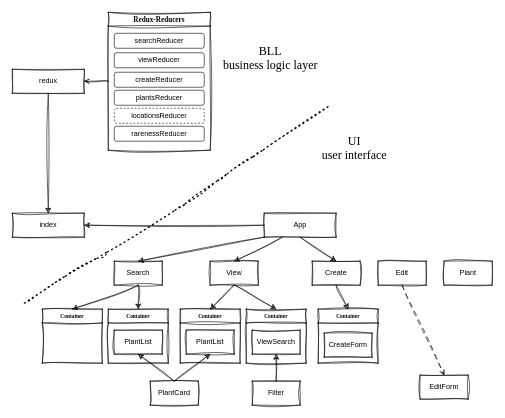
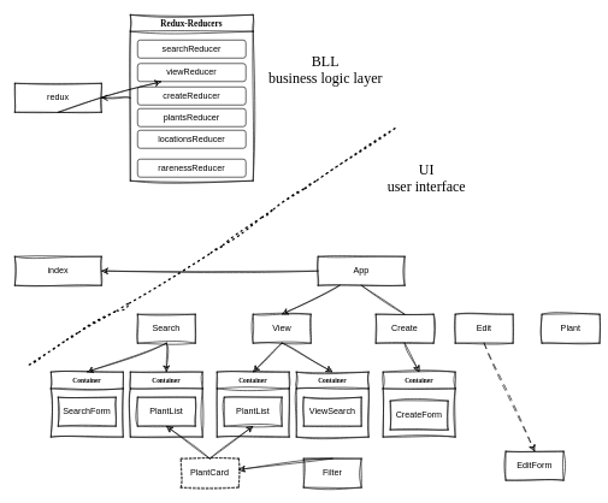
- <mxCell id="34" value="locationsReducer" style="rounded=1;whiteSpace=wrap;html=1;fillColor=none;strokeColor=#000000;glass=0;labelBackgroundColor=none;labelBorderColor=none;fontColor=#000000;dashed=1;" parent="29" vertex="1"><mxGeometry x="10" y="160" width="150" height="25" as="geometry" /></mxCell>
+ <mxCell id="34" value="locationsReducer" style="rounded=1;whiteSpace=wrap;html=1;fillColor=none;strokeColor=#000000;glass=0;labelBackgroundColor=none;labelBorderColor=none;fontColor=#000000;" parent="29" vertex="1"><mxGeometry x="10" y="160" width="150" height="25" as="geometry" /></mxCell>
- <mxCell id="35" value="rarenessReducer" style="rounded=1;whiteSpace=wrap;html=1;fillColor=none;strokeColor=#000000;glass=0;labelBackgroundColor=none;labelBorderColor=none;fontColor=#000000;" parent="29" vertex="1"><mxGeometry x="10" y="190" width="150" height="25" as="geometry" /></mxCell>
+ <mxCell id="35" value="rarenessReducer" style="rounded=1;whiteSpace=wrap;html=1;fillColor=none;strokeColor=#000000;glass=0;labelBackgroundColor=none;labelBorderColor=none;fontColor=#000000;" parent="29" vertex="1"><mxGeometry x="10" y="200" width="150" height="25" as="geometry" /></mxCell>
- <mxCell id="7" style="edgeStyle=none;sketch=1;hachureGap=4;jiggle=2;curveFitting=1;html=1;exitX=0.5;exitY=1;exitDx=0;exitDy=0;entryX=0.5;entryY=0;entryDx=0;entryDy=0;labelBorderColor=#000000;strokeColor=#000000;fontFamily=Architects Daughter;fontSource=https%3A%2F%2Ffonts.googleapis.com%2Fcss%3Ffamily%3DArchitects%2BDaughter;fontSize=16;fontColor=#000000;" parent="1" source="8" target="6" edge="1"><mxGeometry relative="1" as="geometry" /></mxCell>
+ <mxCell id="7" style="edgeStyle=none;sketch=1;hachureGap=4;jiggle=2;curveFitting=1;html=1;exitX=0.5;exitY=1;exitDx=0;exitDy=0;labelBorderColor=#000000;strokeColor=#000000;fontFamily=Architects Daughter;fontSource=https%3A%2F%2Ffonts.googleapis.com%2Fcss%3Ffamily%3DArchitects%2BDaughter;fontSize=16;fontColor=#000000;" parent="1" source="8" target="31" edge="1"><mxGeometry relative="1" as="geometry" /></mxCell>
- <mxCell id="2" style="edgeStyle=none;sketch=1;hachureGap=4;jiggle=2;curveFitting=1;html=1;exitX=0;exitY=1;exitDx=0;exitDy=0;entryX=0.5;entryY=0;entryDx=0;entryDy=0;labelBorderColor=#000000;strokeColor=#000000;fontFamily=Architects Daughter;fontSource=https%3A%2F%2Ffonts.googleapis.com%2Fcss%3Ffamily%3DArchitects%2BDaughter;fontSize=16;fontColor=#000000;" parent="1" source="5" target="12" edge="1"><mxGeometry relative="1" as="geometry" /></mxCell>
- <mxCell id="4" style="edgeStyle=none;sketch=1;hachureGap=4;jiggle=2;curveFitting=1;html=1;exitX=0.5;exitY=1;exitDx=0;exitDy=0;entryX=0.5;entryY=0;entryDx=0;entryDy=0;labelBorderColor=#000000;strokeColor=#000000;fontFamily=Architects Daughter;fontSource=https%3A%2F%2Ffonts.googleapis.com%2Fcss%3Ffamily%3DArchitects%2BDaughter;fontSize=16;fontColor=#000000;" parent="1" source="5" target="17" edge="1"><mxGeometry relative="1" as="geometry" /></mxCell>
+ <mxCell id="4" style="edgeStyle=none;sketch=1;hachureGap=4;jiggle=2;curveFitting=1;html=1;exitX=0.5;exitY=1;exitDx=0;exitDy=0;entryX=0.5;entryY=0;entryDx=0;entryDy=0;labelBorderColor=#000000;strokeColor=#000000;fontFamily=Architects Daughter;fontSource=https%3A%2F%2Ffonts.googleapis.com%2Fcss%3Ffamily%3DArchitects%2BDaughter;fontSize=16;fontColor=#000000;endArrow=none;" parent="1" source="5" target="17" edge="1"><mxGeometry relative="1" as="geometry" /></mxCell>
- <mxCell id="18" value="Plant" style="rounded=0;whiteSpace=wrap;html=1;fillColor=none;strokeColor=#000000;glass=0;labelBackgroundColor=none;labelBorderColor=none;sketch=1;curveFitting=1;jiggle=2;fontColor=#000000;" parent="1" vertex="1"><mxGeometry x="740" y="435" width="80" height="40" as="geometry" /></mxCell>
+ <mxCell id="18" value="Plant" style="rounded=0;whiteSpace=wrap;html=1;fillColor=none;strokeColor=#000000;glass=0;labelBackgroundColor=none;labelBorderColor=none;sketch=1;curveFitting=1;jiggle=2;fontColor=#000000;" parent="1" vertex="1"><mxGeometry x="750" y="435" width="80" height="40" as="geometry" /></mxCell>
+ <mxCell id="25" value="SearchForm" style="rounded=0;whiteSpace=wrap;html=1;fillColor=none;strokeColor=#000000;glass=0;labelBackgroundColor=none;labelBorderColor=none;sketch=1;curveFitting=1;jiggle=2;fontColor=#000000;" parent="24" vertex="1"><mxGeometry x="10" y="35" width="80" height="40" as="geometry" /></mxCell>
- <mxCell id="47" style="edgeStyle=none;sketch=1;hachureGap=4;jiggle=2;curveFitting=1;html=1;exitX=0.5;exitY=0;exitDx=0;exitDy=0;entryX=0.5;entryY=1;entryDx=0;entryDy=0;strokeColor=#000000;fontFamily=Architects Daughter;fontSource=https%3A%2F%2Ffonts.googleapis.com%2Fcss%3Ffamily%3DArchitects%2BDaughter;fontSize=12;fontColor=#000000;" edge="1" parent="1" source="46" target="45"><mxGeometry relative="1" as="geometry"><mxPoint x="300" y="645" as="sourcePoint" /><mxPoint x="360" y="600" as="targetPoint" /></mxGeometry></mxCell>
+ <mxCell id="47" style="edgeStyle=none;sketch=1;hachureGap=4;jiggle=2;curveFitting=1;html=1;exitX=0.5;exitY=0;exitDx=0;exitDy=0;strokeColor=#000000;fontFamily=Architects Daughter;fontSource=https%3A%2F%2Ffonts.googleapis.com%2Fcss%3Ffamily%3DArchitects%2BDaughter;fontSize=12;fontColor=#000000;" edge="1" parent="1" source="46" target="39"><mxGeometry relative="1" as="geometry"><mxPoint x="300" y="645" as="sourcePoint" /><mxPoint x="360" y="600" as="targetPoint" /></mxGeometry></mxCell>
- <mxCell id="19" style="edgeStyle=none;sketch=1;hachureGap=4;jiggle=2;curveFitting=1;html=1;exitX=0.5;exitY=1;exitDx=0;exitDy=0;entryX=0.5;entryY=0;entryDx=0;entryDy=0;strokeColor=#000000;fontFamily=Architects Daughter;fontSource=https%3A%2F%2Ffonts.googleapis.com%2Fcss%3Ffamily%3DArchitects%2BDaughter;fontSize=12;fontColor=#000000;dashed=1;dashPattern=8 8;endArrow=open;" parent="1" source="20" target="41" edge="1"><mxGeometry relative="1" as="geometry" /></mxCell>
+ <mxCell id="19" style="edgeStyle=none;sketch=1;hachureGap=4;jiggle=2;curveFitting=1;html=1;exitX=0.5;exitY=1;exitDx=0;exitDy=0;entryX=0.5;entryY=0;entryDx=0;entryDy=0;strokeColor=#000000;fontFamily=Architects Daughter;fontSource=https%3A%2F%2Ffonts.googleapis.com%2Fcss%3Ffamily%3DArchitects%2BDaughter;fontSize=12;fontColor=#000000;dashed=1;dashPattern=8 8;" parent="1" source="20" target="41" edge="1"><mxGeometry relative="1" as="geometry" /></mxCell>
- <mxCell id="39" value="PlantCard" style="rounded=0;whiteSpace=wrap;html=1;fillColor=none;strokeColor=#000000;glass=0;labelBackgroundColor=none;labelBorderColor=none;sketch=1;curveFitting=1;jiggle=2;fontColor=#000000;" parent="1" vertex="1"><mxGeometry x="250" y="635" width="80" height="40" as="geometry" /></mxCell>
+ <mxCell id="39" value="PlantCard" style="rounded=0;whiteSpace=wrap;html=1;fillColor=none;strokeColor=#000000;glass=0;labelBackgroundColor=none;labelBorderColor=none;sketch=1;curveFitting=1;jiggle=2;fontColor=#000000;dashed=1;" parent="1" vertex="1"><mxGeometry x="250" y="635" width="80" height="40" as="geometry" /></mxCell>
